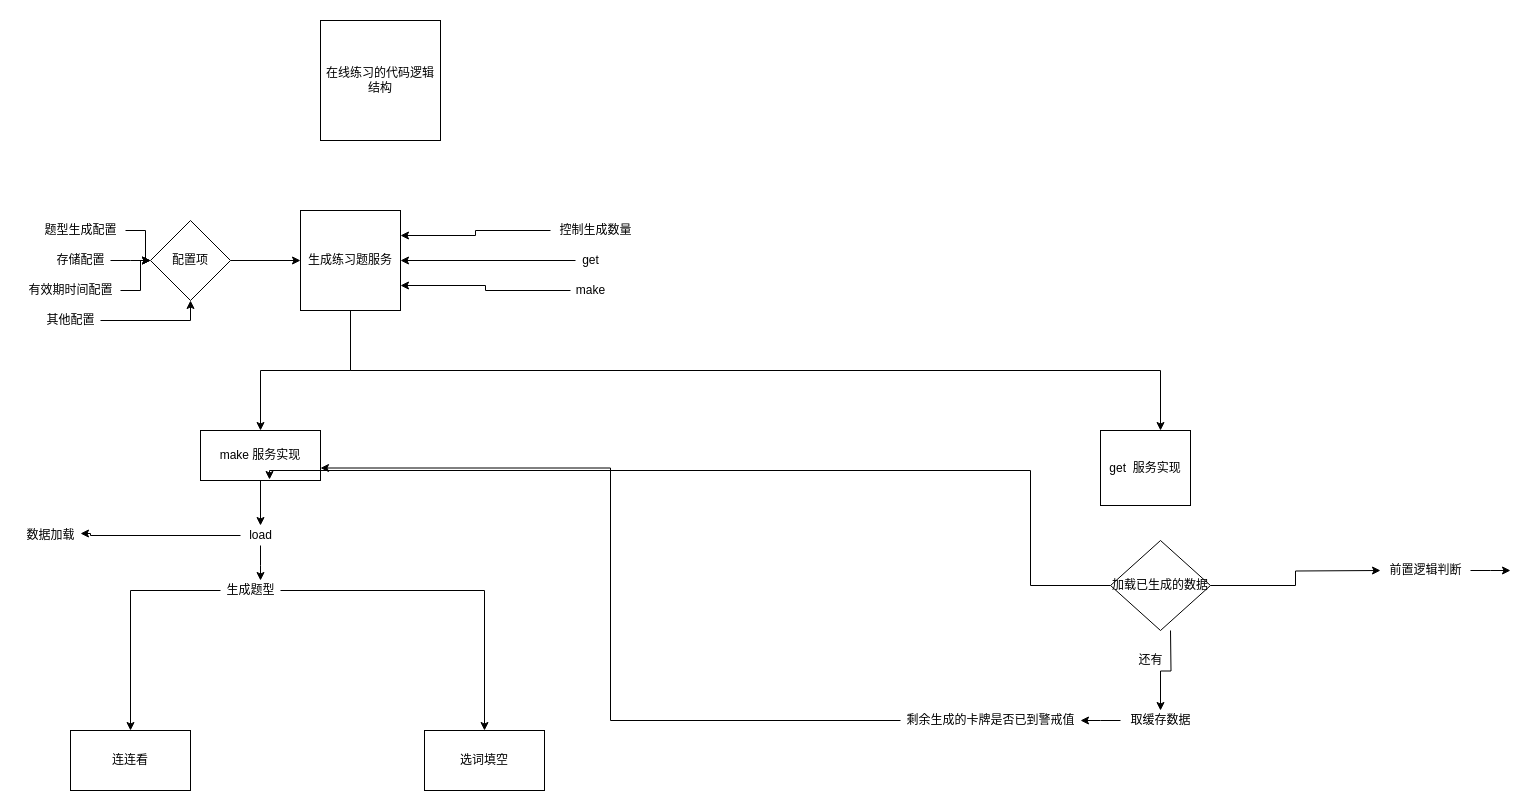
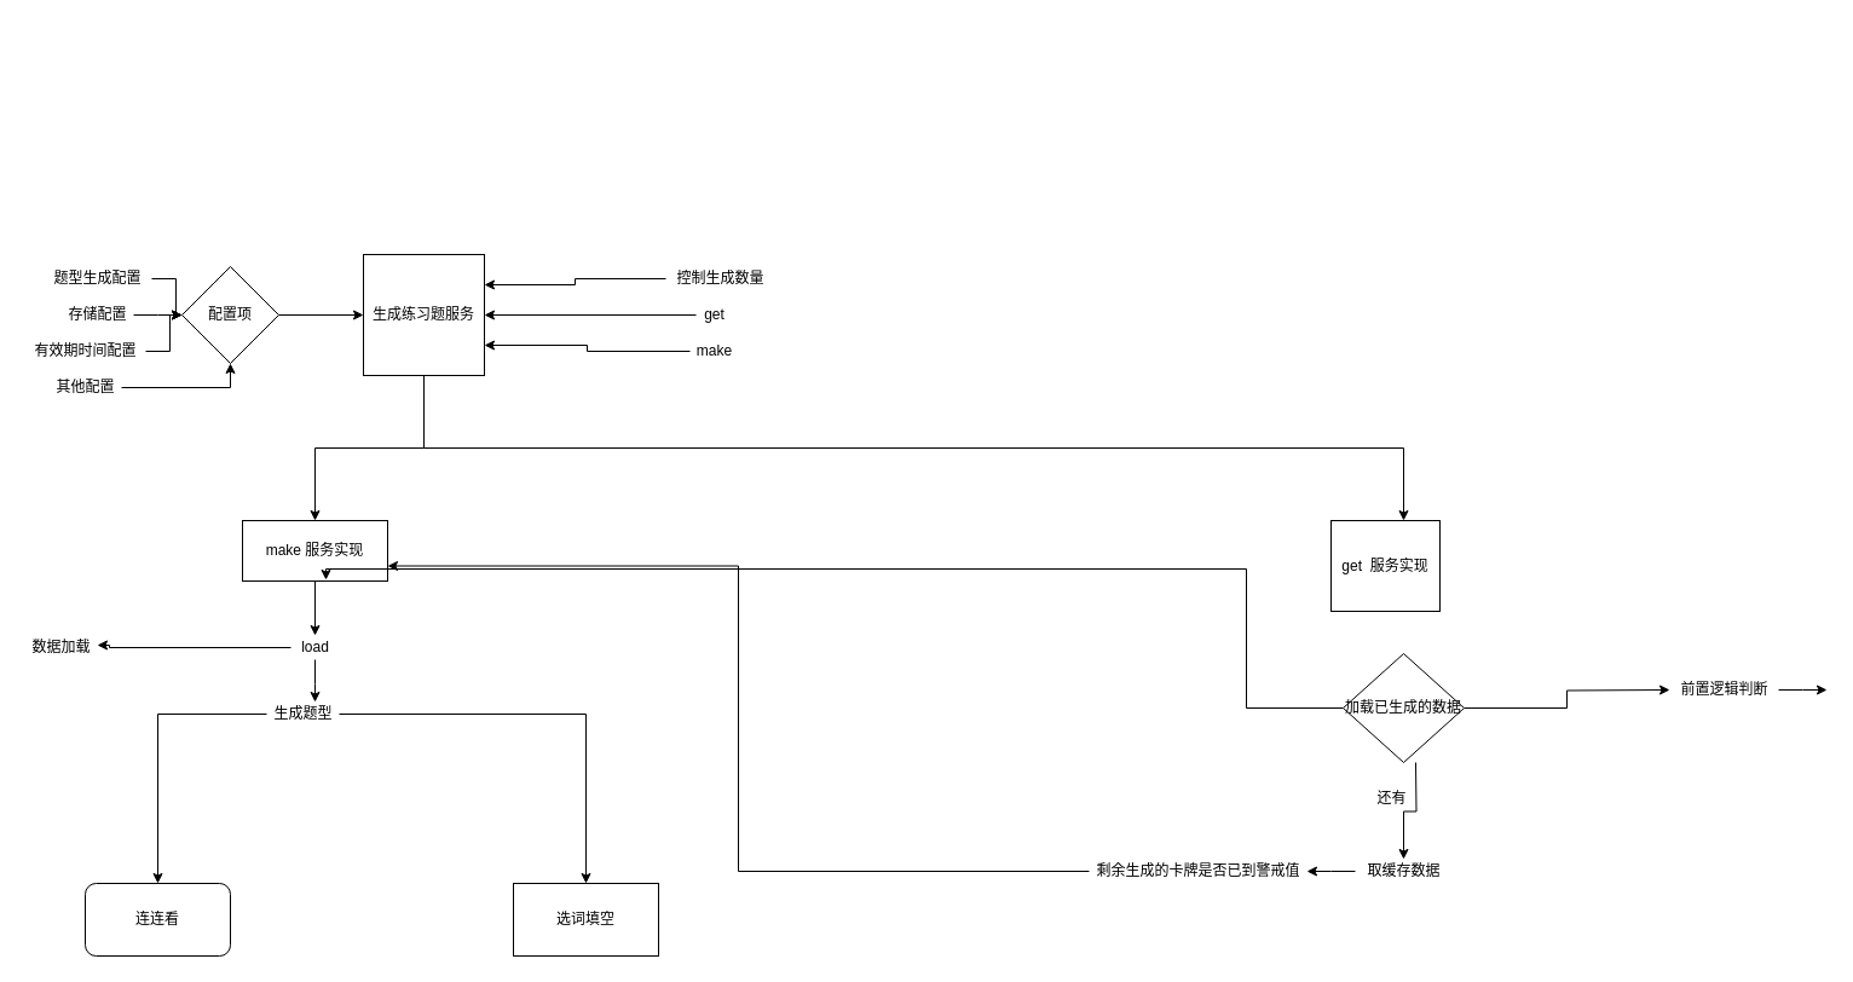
- <mxCell id="2" value="在线练习的代码逻辑结构&lt;br&gt;" style="whiteSpace=wrap;html=1;aspect=fixed;" vertex="1" parent="1"><mxGeometry x="320" y="20" width="120" height="120" as="geometry" /></mxCell>
- <mxCell id="3" value="连连看" style="rounded=0;whiteSpace=wrap;html=1;" vertex="1" parent="1"><mxGeometry x="70" y="730" width="120" height="60" as="geometry" /></mxCell>
+ <mxCell id="3" value="连连看" style="whiteSpace=wrap;html=1;rounded=1;" vertex="1" parent="1"><mxGeometry x="70" y="730" width="120" height="60" as="geometry" /></mxCell>
